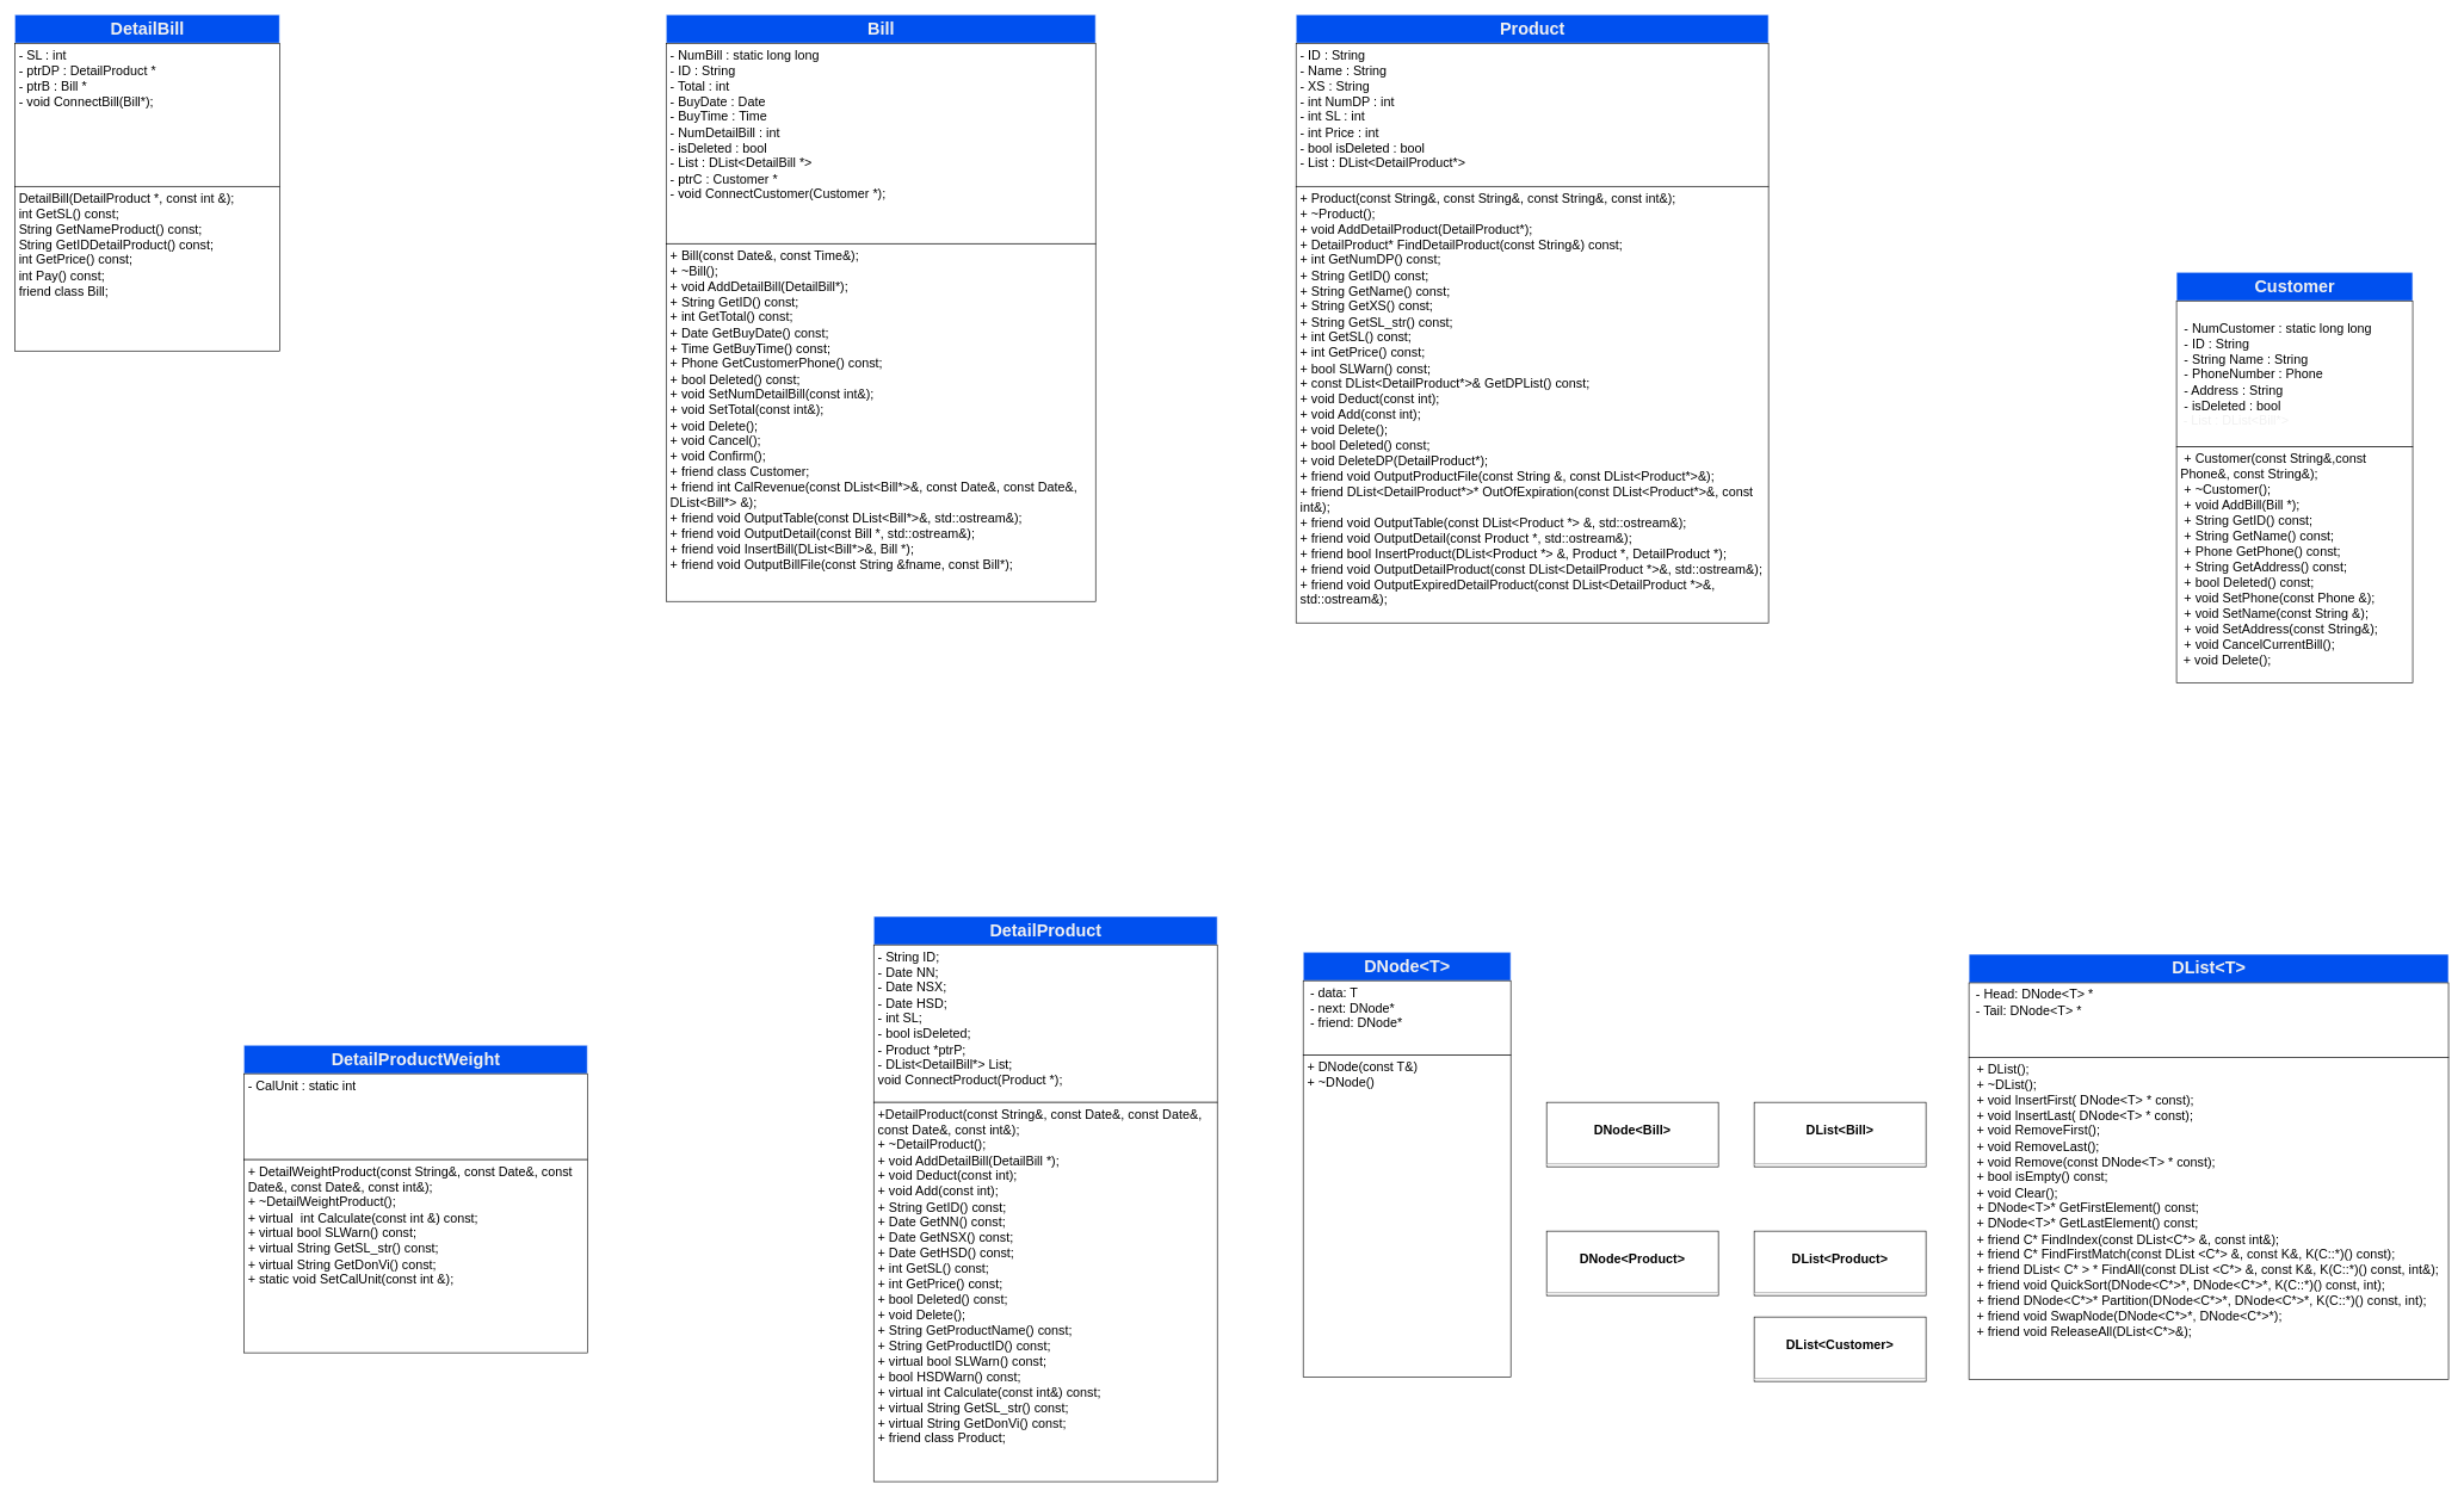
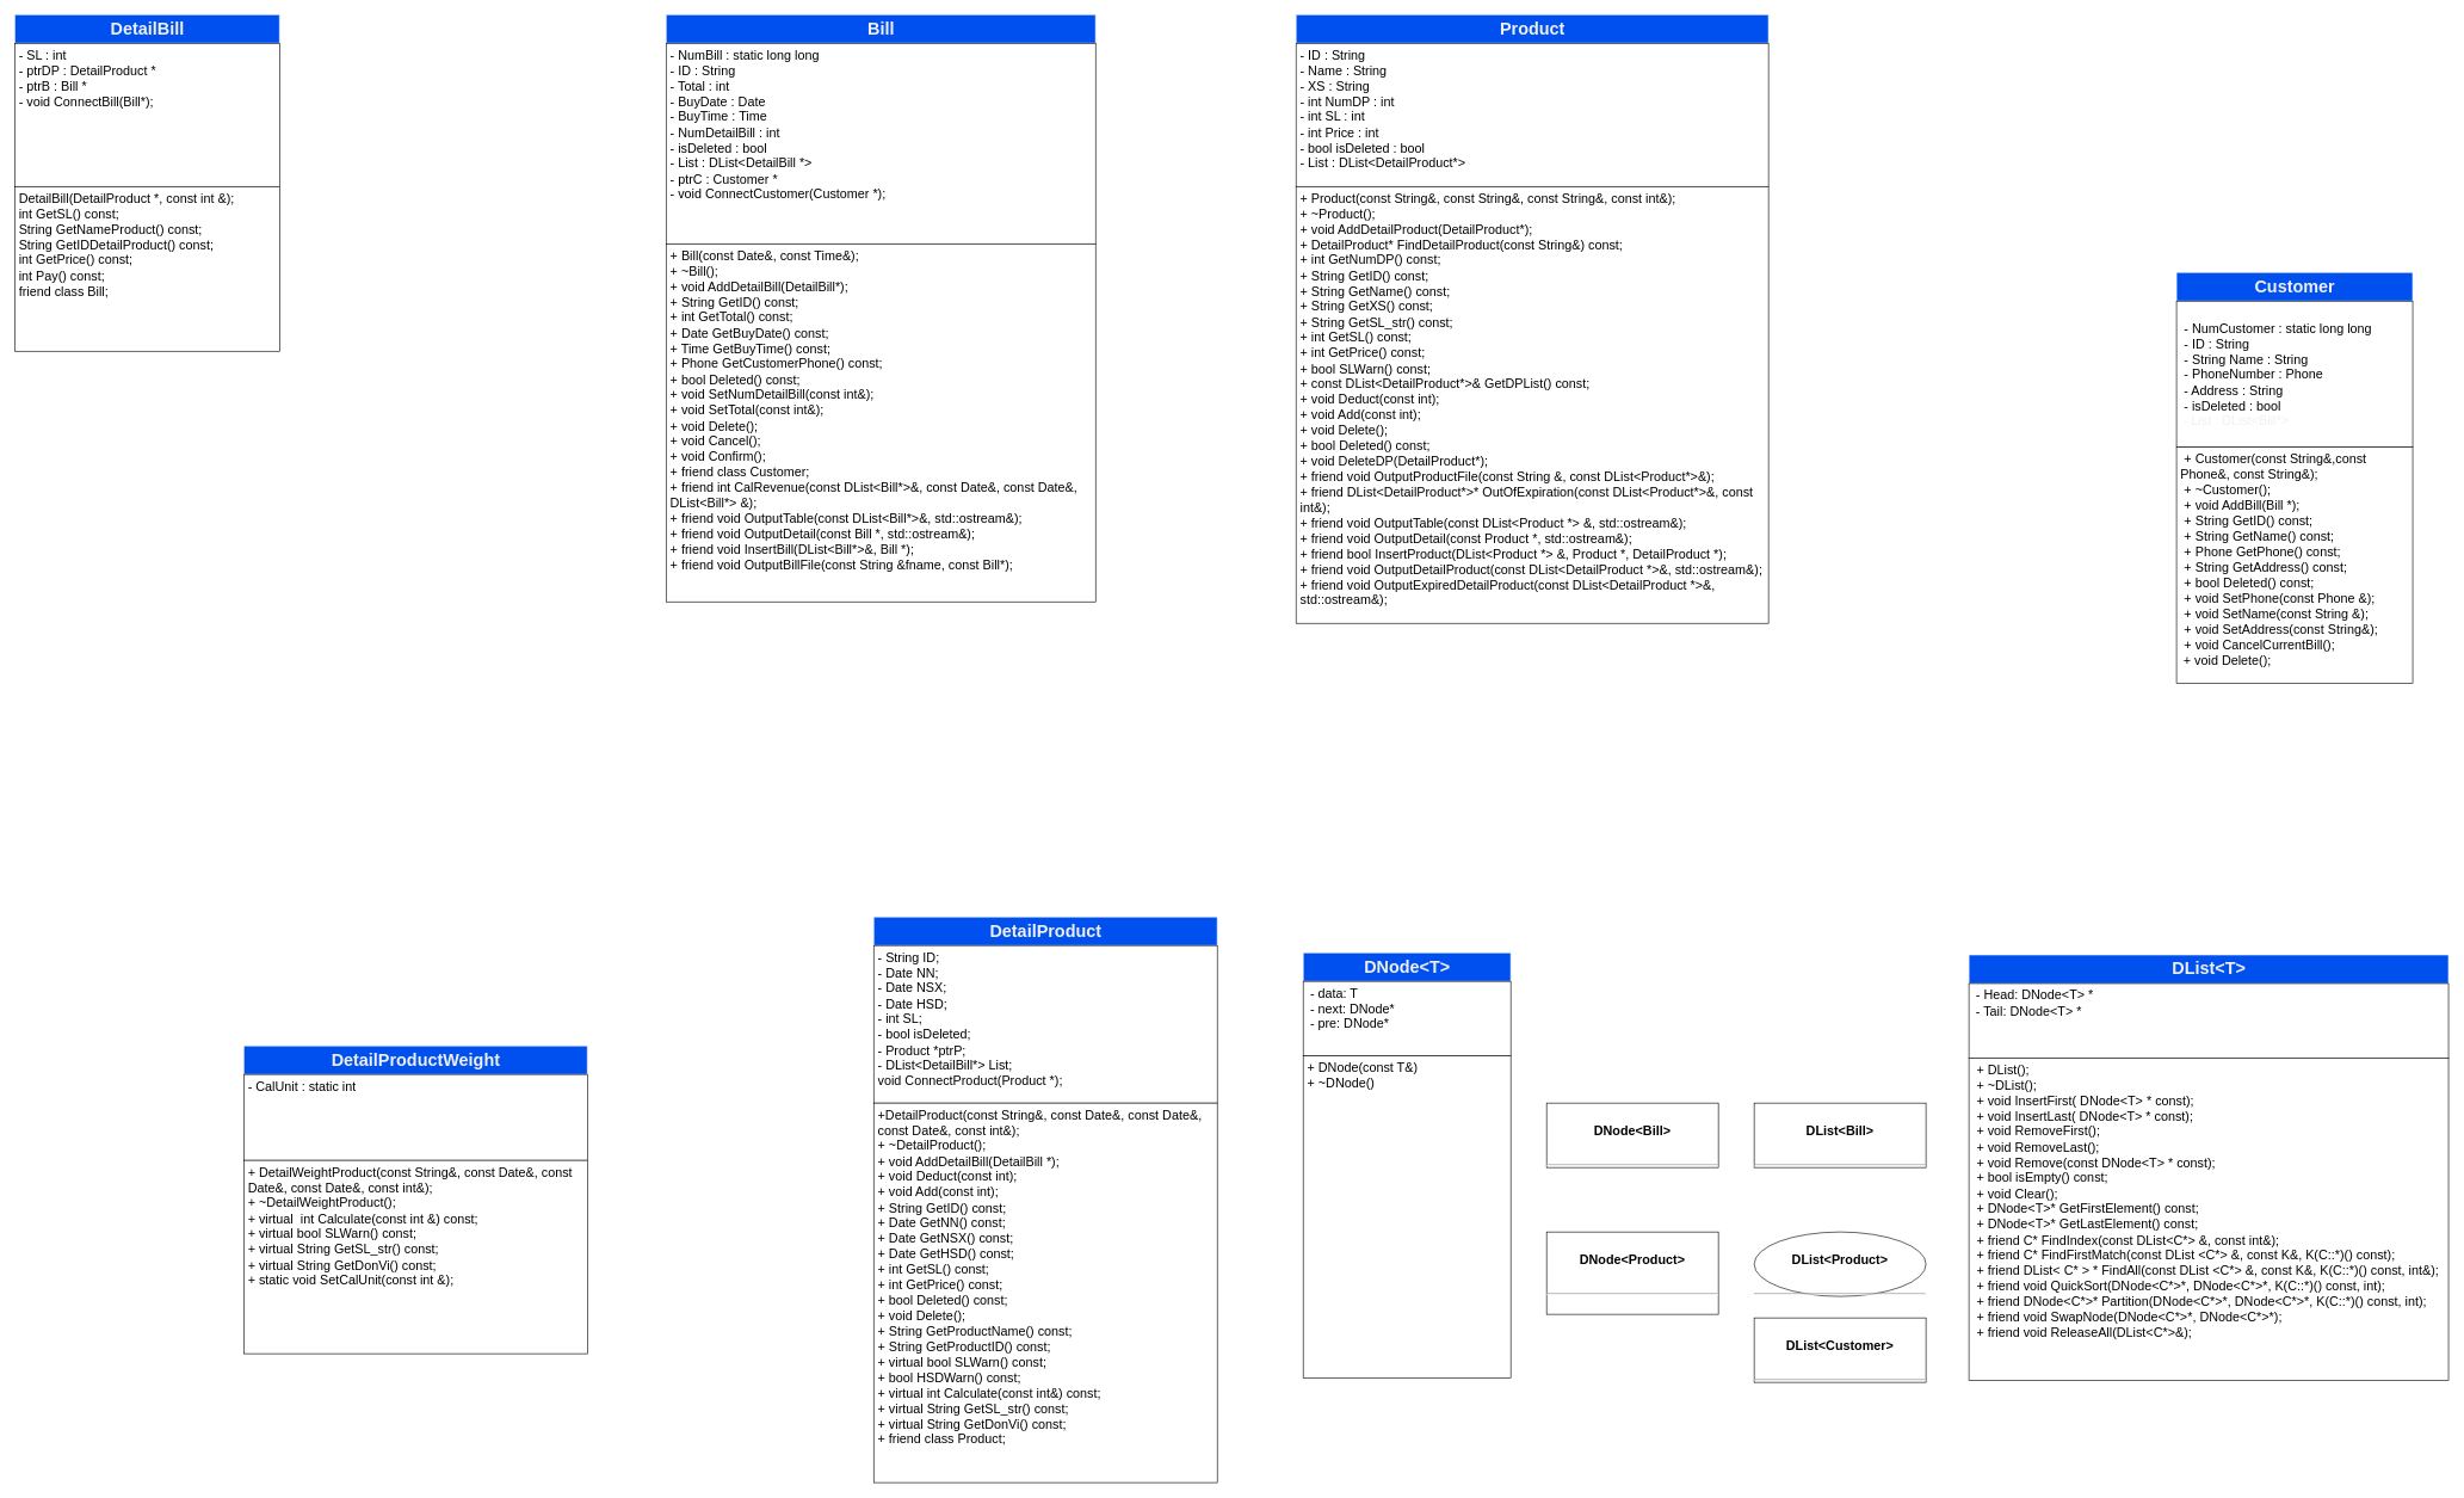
- <mxCell id="12" value="&lt;p style=&quot;margin: 0px 0px 0px 4px;&quot;&gt;- data: T&lt;br&gt;- next: DNode*&lt;/p&gt;&lt;p style=&quot;margin: 0px 0px 0px 4px;&quot;&gt;- friend: DNode*&lt;/p&gt;" style="text;html=1;strokeColor=default;fillColor=default;align=left;verticalAlign=top;spacingLeft=4;spacingRight=4;whiteSpace=wrap;overflow=hidden;rotatable=0;points=[[0,0.5],[1,0.5]];portConstraint=eastwest;fontSize=18;" vertex="1" parent="11"><mxGeometry y="40" width="290" height="104" as="geometry" /></mxCell>
+ <mxCell id="12" value="&lt;p style=&quot;margin: 0px 0px 0px 4px;&quot;&gt;- data: T&lt;br&gt;- next: DNode*&lt;/p&gt;&lt;p style=&quot;margin: 0px 0px 0px 4px;&quot;&gt;- pre: DNode*&lt;/p&gt;" style="text;html=1;strokeColor=default;fillColor=default;align=left;verticalAlign=top;spacingLeft=4;spacingRight=4;whiteSpace=wrap;overflow=hidden;rotatable=0;points=[[0,0.5],[1,0.5]];portConstraint=eastwest;fontSize=18;" vertex="1" parent="11"><mxGeometry y="40" width="290" height="104" as="geometry" /></mxCell>
- <mxCell id="2" value="&lt;p style=&quot;text-align: center; margin: 4px 0px 0px; font-size: 18px;&quot;&gt;&lt;br style=&quot;font-size: 18px;&quot;&gt;&lt;/p&gt;&lt;p style=&quot;text-align: center; margin: 4px 0px 0px; font-size: 18px;&quot;&gt;&lt;b style=&quot;font-size: 18px;&quot;&gt;DNode&amp;lt;Product&amp;gt;&lt;/b&gt;&lt;/p&gt;&lt;p style=&quot;margin: 4px 0px 0px; text-align: center; font-size: 18px;&quot;&gt;&lt;b style=&quot;font-size: 18px;&quot;&gt;&lt;br style=&quot;font-size: 18px;&quot;&gt;&lt;/b&gt;&lt;/p&gt;&lt;hr style=&quot;font-size: 18px;&quot;&gt;&lt;p style=&quot;margin: 0px 0px 0px 4px; font-size: 18px;&quot;&gt;&lt;br style=&quot;font-size: 18px;&quot;&gt;&lt;/p&gt;&lt;hr style=&quot;font-size: 18px;&quot;&gt;&lt;p style=&quot;margin: 0px 0px 0px 4px; font-size: 18px;&quot;&gt;&lt;br style=&quot;font-size: 18px;&quot;&gt;&lt;/p&gt;" style="verticalAlign=top;align=left;overflow=fill;fontSize=18;fontFamily=Helvetica;html=1;strokeColor=#000000;fontColor=default;fillColor=default;" vertex="1" parent="1"><mxGeometry x="2160" y="1720" width="240" height="90" as="geometry" /></mxCell>
+ <mxCell id="2" value="&lt;p style=&quot;text-align: center; margin: 4px 0px 0px; font-size: 18px;&quot;&gt;&lt;br style=&quot;font-size: 18px;&quot;&gt;&lt;/p&gt;&lt;p style=&quot;text-align: center; margin: 4px 0px 0px; font-size: 18px;&quot;&gt;&lt;b style=&quot;font-size: 18px;&quot;&gt;DNode&amp;lt;Product&amp;gt;&lt;/b&gt;&lt;/p&gt;&lt;p style=&quot;margin: 4px 0px 0px; text-align: center; font-size: 18px;&quot;&gt;&lt;b style=&quot;font-size: 18px;&quot;&gt;&lt;br style=&quot;font-size: 18px;&quot;&gt;&lt;/b&gt;&lt;/p&gt;&lt;hr style=&quot;font-size: 18px;&quot;&gt;&lt;p style=&quot;margin: 0px 0px 0px 4px; font-size: 18px;&quot;&gt;&lt;br style=&quot;font-size: 18px;&quot;&gt;&lt;/p&gt;&lt;hr style=&quot;font-size: 18px;&quot;&gt;&lt;p style=&quot;margin: 0px 0px 0px 4px; font-size: 18px;&quot;&gt;&lt;br style=&quot;font-size: 18px;&quot;&gt;&lt;/p&gt;" style="verticalAlign=top;align=left;overflow=fill;fontSize=18;fontFamily=Helvetica;html=1;strokeColor=#000000;fontColor=default;fillColor=default;" vertex="1" parent="1"><mxGeometry x="2160" y="1720" width="240" height="115" as="geometry" /></mxCell>
- <mxCell id="30" value="&lt;p style=&quot;text-align: center; margin: 4px 0px 0px; font-size: 18px;&quot;&gt;&lt;br style=&quot;font-size: 18px;&quot;&gt;&lt;/p&gt;&lt;p style=&quot;text-align: center; margin: 4px 0px 0px; font-size: 18px;&quot;&gt;&lt;b style=&quot;font-size: 18px;&quot;&gt;DList&amp;lt;Product&amp;gt;&lt;/b&gt;&lt;/p&gt;&lt;p style=&quot;margin: 4px 0px 0px; text-align: center; font-size: 18px;&quot;&gt;&lt;b style=&quot;font-size: 18px;&quot;&gt;&lt;br style=&quot;font-size: 18px;&quot;&gt;&lt;/b&gt;&lt;/p&gt;&lt;hr style=&quot;font-size: 18px;&quot;&gt;&lt;p style=&quot;margin: 0px 0px 0px 4px; font-size: 18px;&quot;&gt;&lt;br style=&quot;font-size: 18px;&quot;&gt;&lt;/p&gt;&lt;hr style=&quot;font-size: 18px;&quot;&gt;&lt;p style=&quot;margin: 0px 0px 0px 4px; font-size: 18px;&quot;&gt;&lt;br style=&quot;font-size: 18px;&quot;&gt;&lt;/p&gt;" style="verticalAlign=top;align=left;overflow=fill;fontSize=18;fontFamily=Helvetica;html=1;strokeColor=#000000;fontColor=default;fillColor=default;" vertex="1" parent="1"><mxGeometry x="2450" y="1720" width="240" height="90" as="geometry" /></mxCell>
+ <mxCell id="30" value="&lt;p style=&quot;text-align: center; margin: 4px 0px 0px; font-size: 18px;&quot;&gt;&lt;br style=&quot;font-size: 18px;&quot;&gt;&lt;/p&gt;&lt;p style=&quot;text-align: center; margin: 4px 0px 0px; font-size: 18px;&quot;&gt;&lt;b style=&quot;font-size: 18px;&quot;&gt;DList&amp;lt;Product&amp;gt;&lt;/b&gt;&lt;/p&gt;&lt;p style=&quot;margin: 4px 0px 0px; text-align: center; font-size: 18px;&quot;&gt;&lt;b style=&quot;font-size: 18px;&quot;&gt;&lt;br style=&quot;font-size: 18px;&quot;&gt;&lt;/b&gt;&lt;/p&gt;&lt;hr style=&quot;font-size: 18px;&quot;&gt;&lt;p style=&quot;margin: 0px 0px 0px 4px; font-size: 18px;&quot;&gt;&lt;br style=&quot;font-size: 18px;&quot;&gt;&lt;/p&gt;&lt;hr style=&quot;font-size: 18px;&quot;&gt;&lt;p style=&quot;margin: 0px 0px 0px 4px; font-size: 18px;&quot;&gt;&lt;br style=&quot;font-size: 18px;&quot;&gt;&lt;/p&gt;" style="ellipse;verticalAlign=top;align=left;overflow=fill;fontSize=18;fontFamily=Helvetica;html=1;strokeColor=#000000;fontColor=default;fillColor=default;" vertex="1" parent="1"><mxGeometry x="2450" y="1720" width="240" height="90" as="geometry" /></mxCell>
